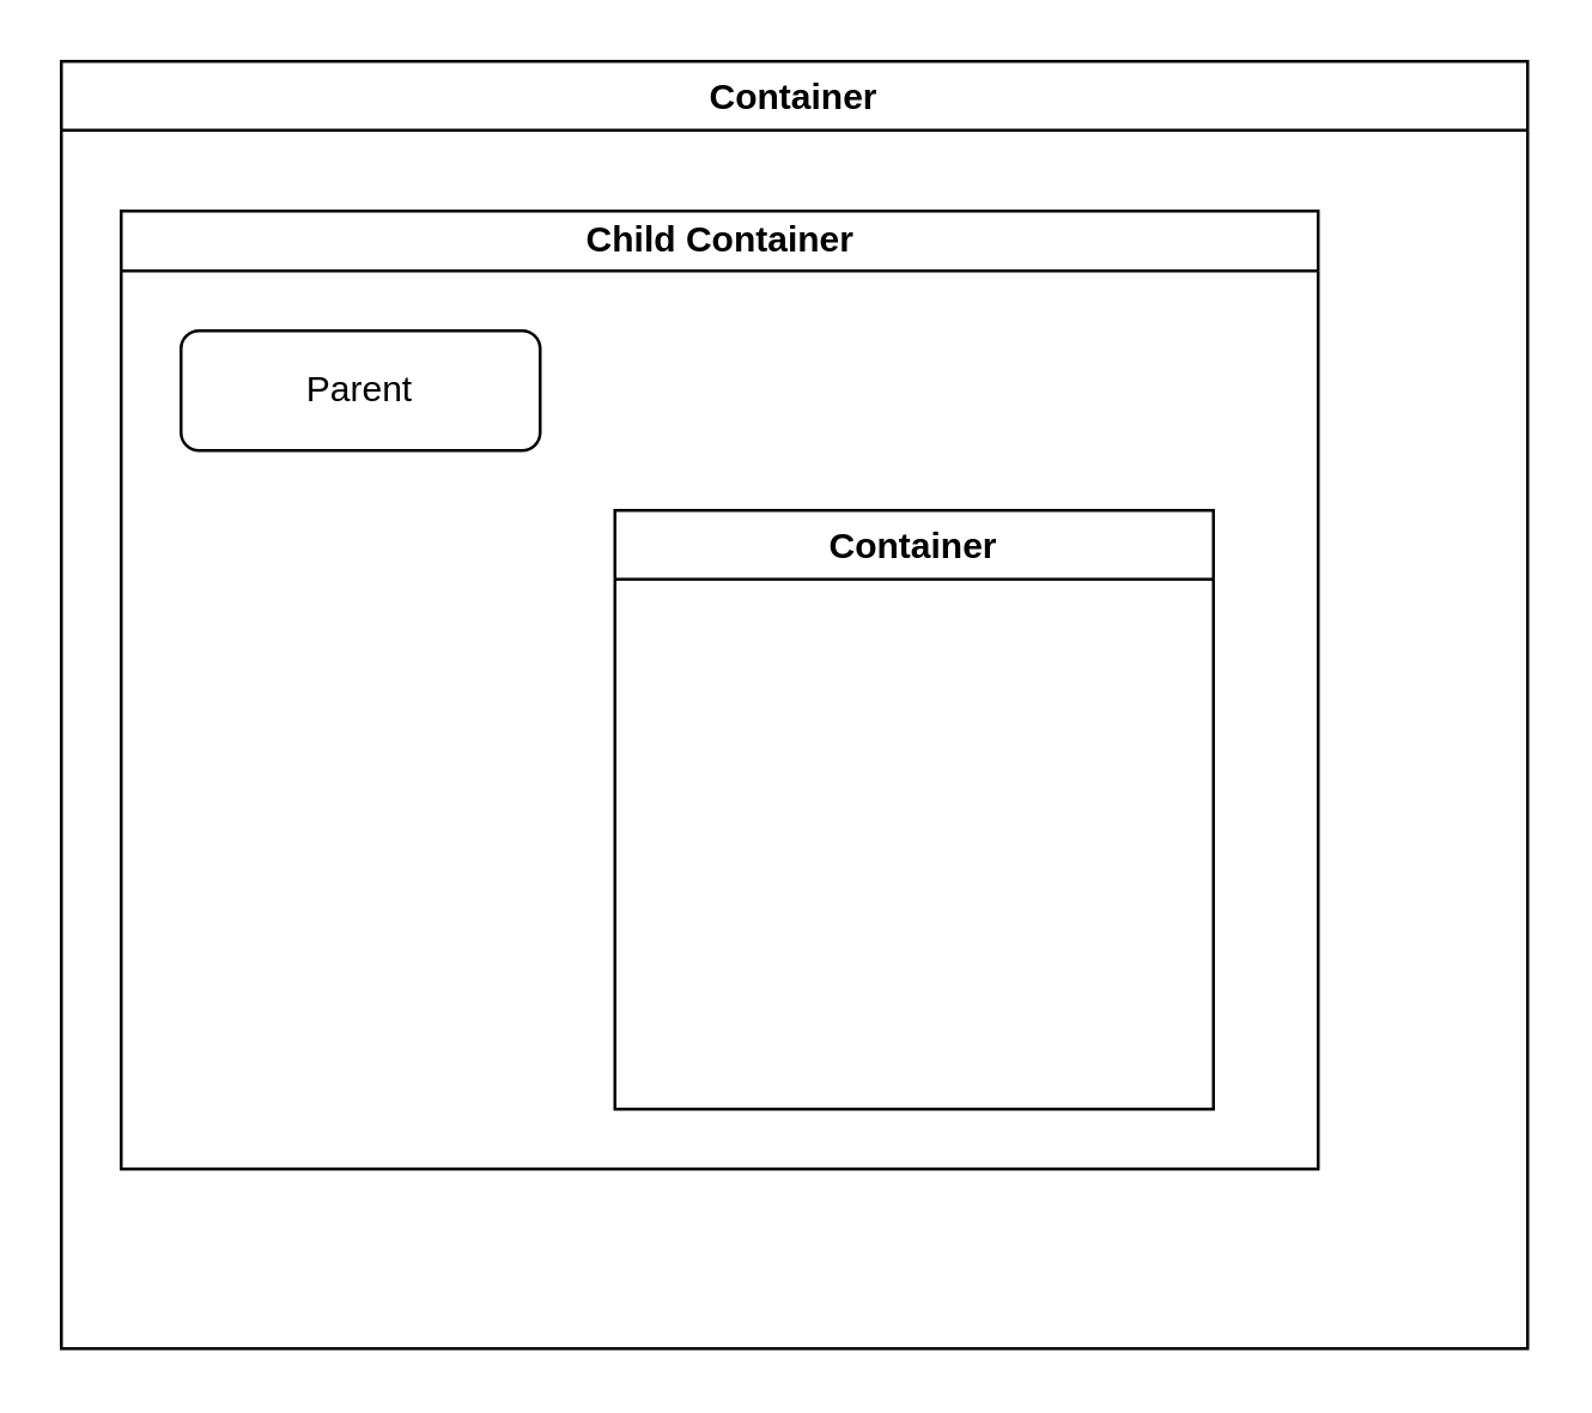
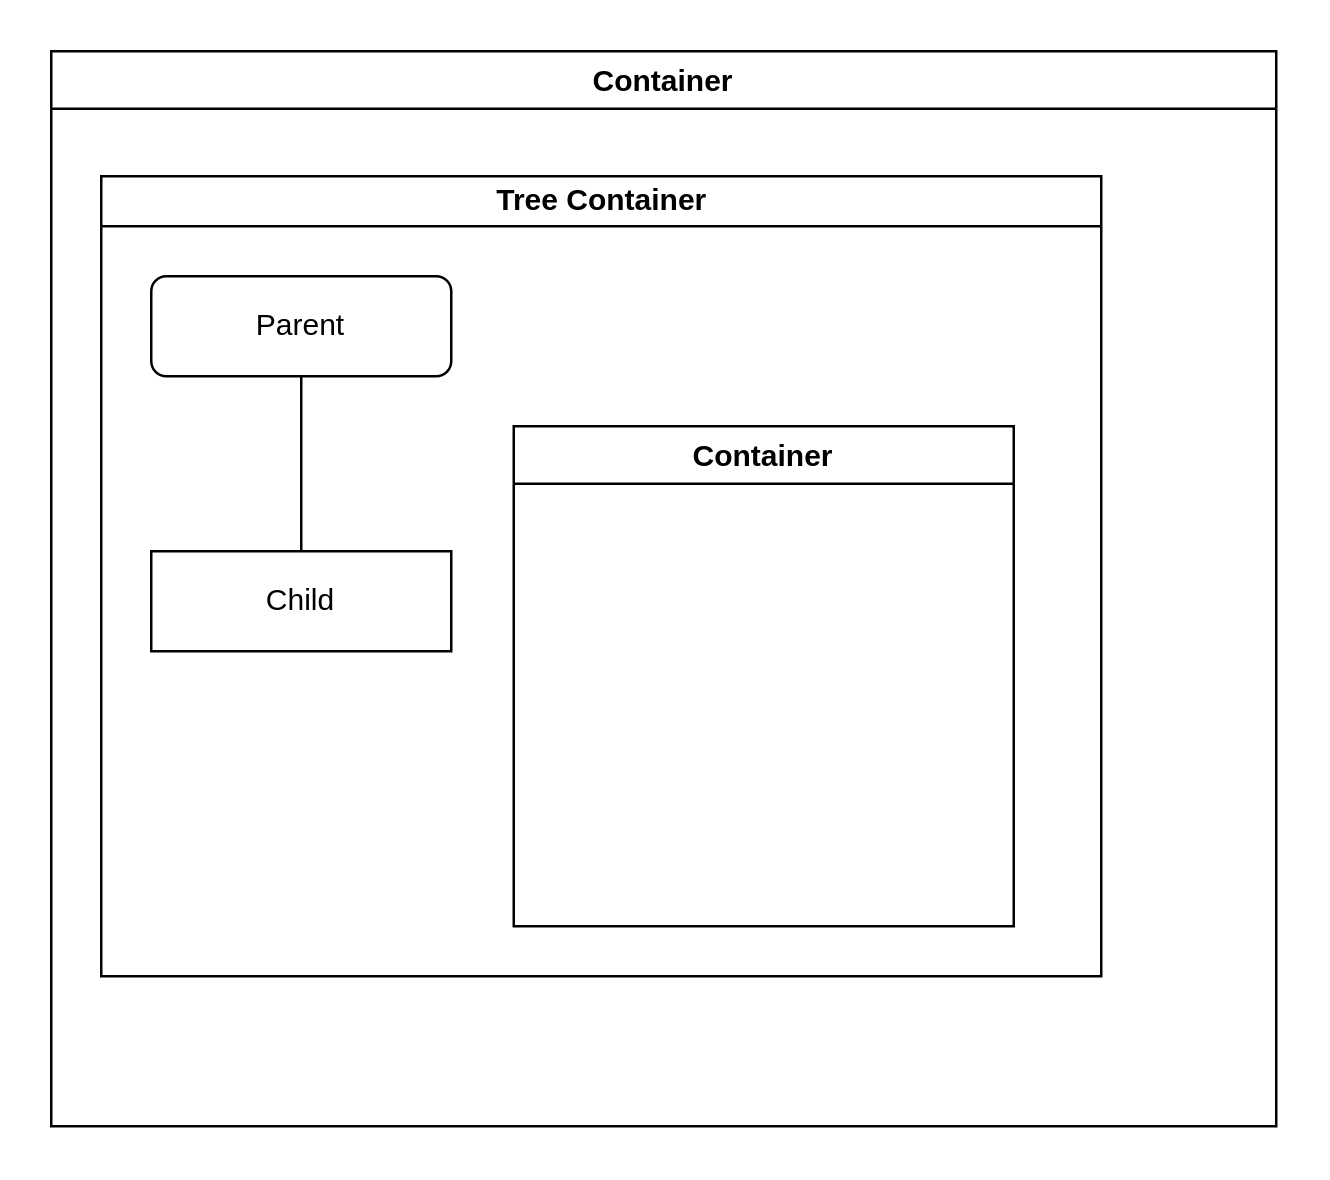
- <mxCell id="3" value="Child Container" style="swimlane;html=1;startSize=20;horizontal=1;containerType=tree;" vertex="1" parent="2"><mxGeometry x="20" y="50" width="400" height="320" as="geometry" /></mxCell>
+ <mxCell id="3" value="Tree Container" style="swimlane;html=1;startSize=20;horizontal=1;containerType=tree;" vertex="1" parent="2"><mxGeometry x="20" y="50" width="400" height="320" as="geometry" /></mxCell>
+ <mxCell id="4" value="" style="edgeStyle=elbowEdgeStyle;elbow=vertical;startArrow=none;endArrow=none;rounded=0;" edge="1" parent="3" source="5" target="6"><mxGeometry relative="1" as="geometry" /></mxCell>
+ <mxCell id="6" value="Child" style="whiteSpace=wrap;html=1;treeFolding=1;treeMoving=1;newEdgeStyle={&quot;edgeStyle&quot;:&quot;elbowEdgeStyle&quot;,&quot;startArrow&quot;:&quot;none&quot;,&quot;endArrow&quot;:&quot;none&quot;};" vertex="1" parent="3"><mxGeometry x="20" y="150" width="120" height="40" as="geometry" /></mxCell>
